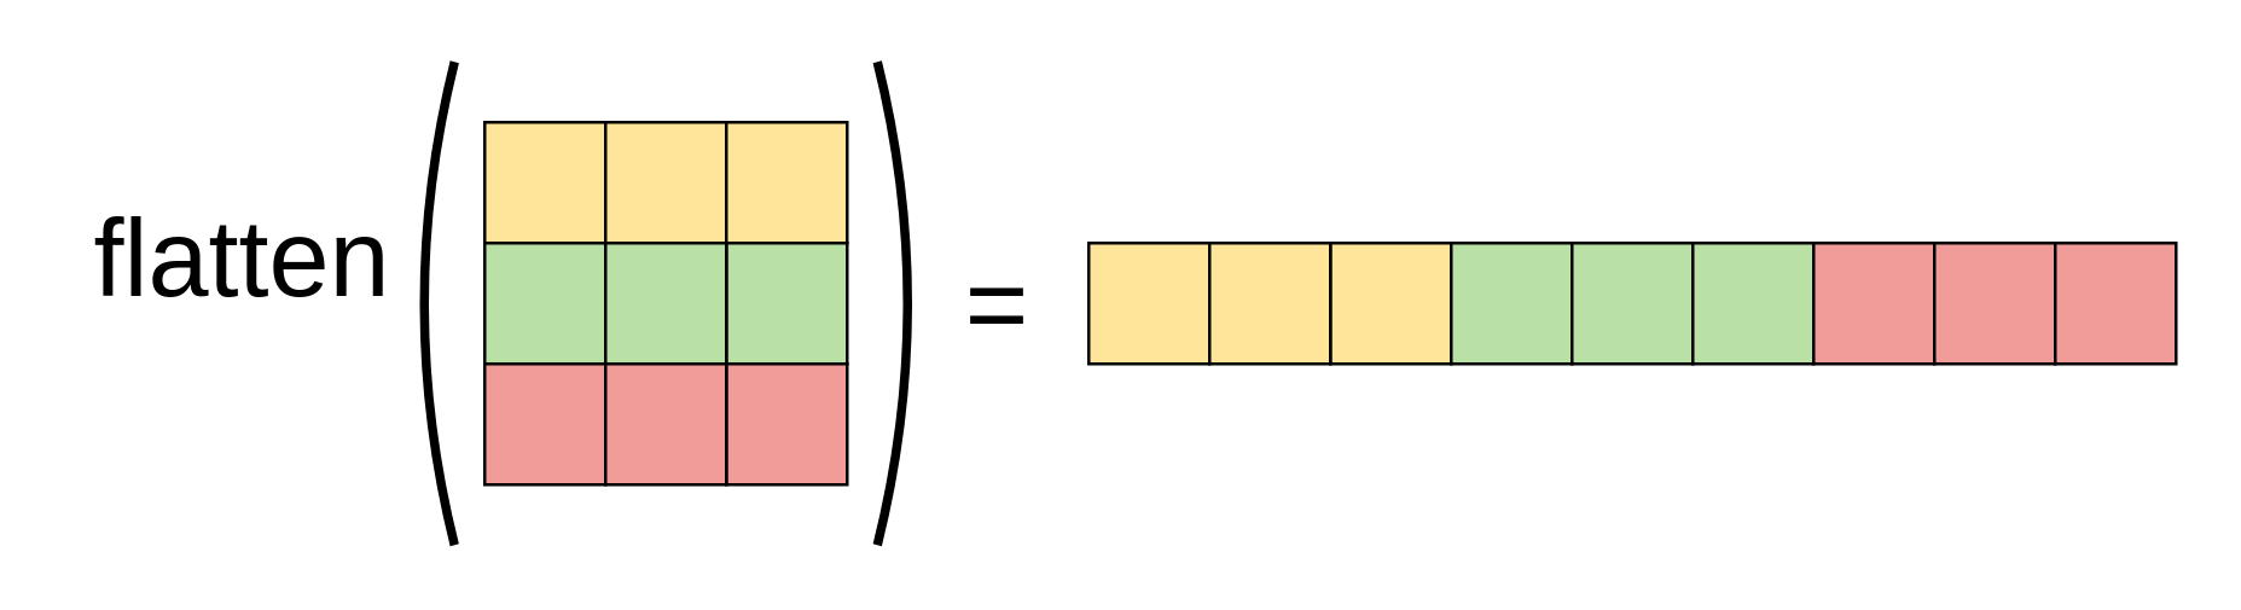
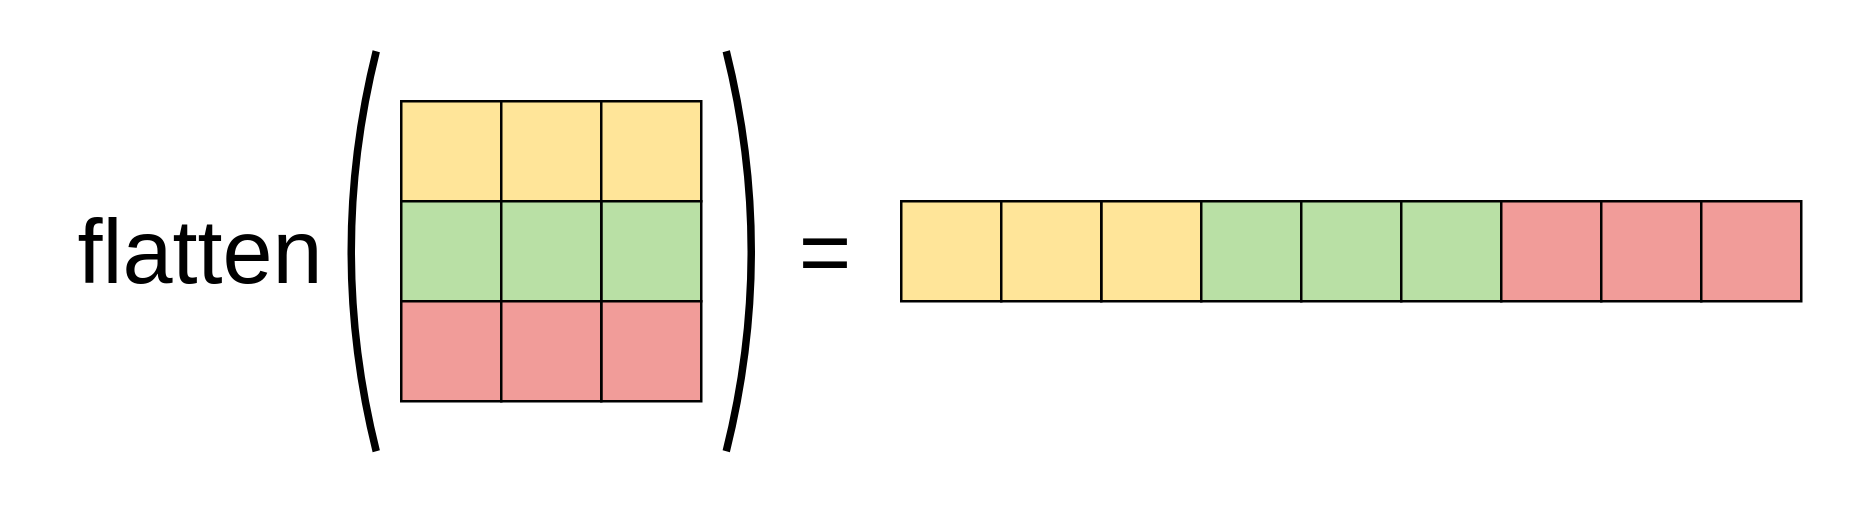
- <mxCell id="2" value="&lt;font style=&quot;font-size: 36px;&quot;&gt;flatten&lt;/font&gt;" style="text;html=1;align=center;verticalAlign=middle;whiteSpace=wrap;rounded=0;" parent="1" vertex="1"><mxGeometry x="20" y="45" width="120" height="80" as="geometry" /></mxCell>
+ <mxCell id="2" value="&lt;font style=&quot;font-size: 36px;&quot;&gt;flatten&lt;/font&gt;" style="text;html=1;align=center;verticalAlign=middle;whiteSpace=wrap;rounded=0;" parent="1" vertex="1"><mxGeometry x="20" y="60" width="120" height="80" as="geometry" /></mxCell>
